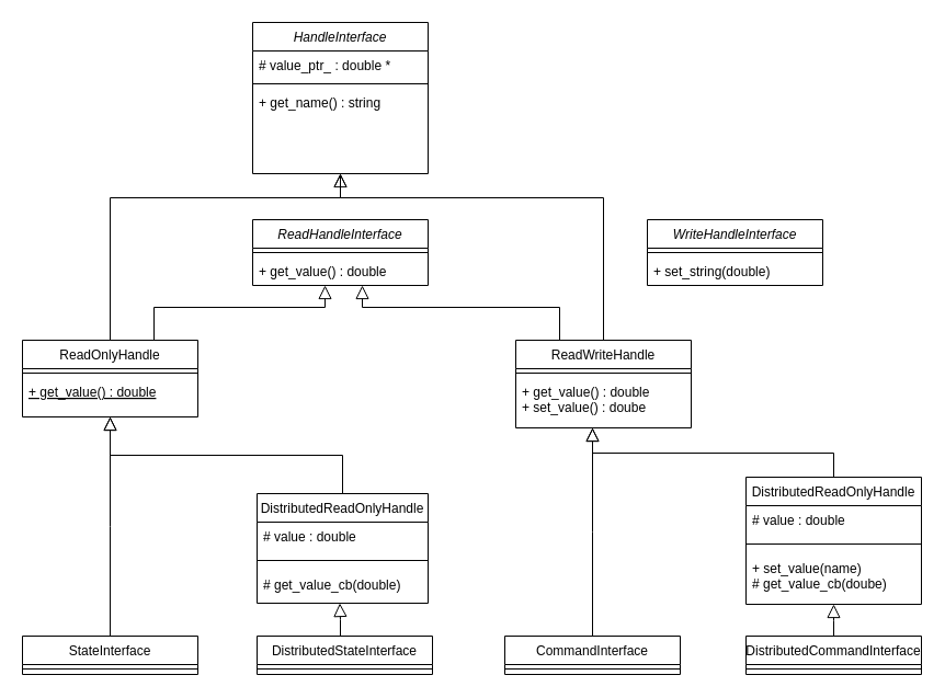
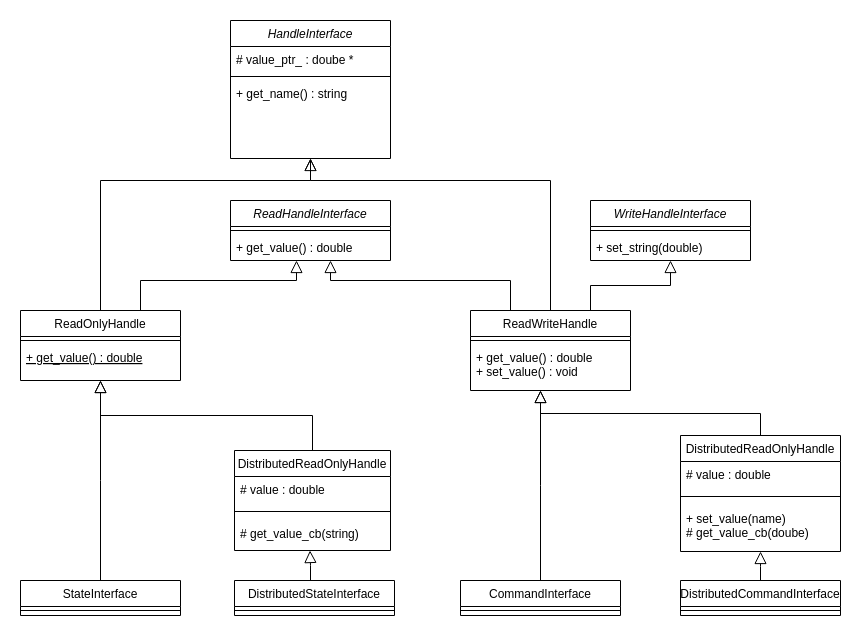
- <mxCell id="3" value="# value_ptr_ : double *" style="text;align=left;verticalAlign=top;spacingLeft=4;spacingRight=4;overflow=hidden;rotatable=0;points=[[0,0.5],[1,0.5]];portConstraint=eastwest;rounded=0;shadow=0;html=0;" parent="2" vertex="1"><mxGeometry y="26" width="160" height="26" as="geometry" /></mxCell>
+ <mxCell id="3" value="# value_ptr_ : doube *" style="text;align=left;verticalAlign=top;spacingLeft=4;spacingRight=4;overflow=hidden;rotatable=0;points=[[0,0.5],[1,0.5]];portConstraint=eastwest;rounded=0;shadow=0;html=0;" parent="2" vertex="1"><mxGeometry y="26" width="160" height="26" as="geometry" /></mxCell>
+ <mxCell id="26" value="" style="endArrow=block;endSize=10;endFill=0;shadow=0;strokeWidth=1;rounded=0;edgeStyle=elbowEdgeStyle;elbow=vertical;exitX=0.75;exitY=0;exitDx=0;exitDy=0;" parent="1" source="22" target="15" edge="1"><mxGeometry width="160" relative="1" as="geometry"><mxPoint x="120" y="330" as="sourcePoint" /><mxPoint x="330" y="228" as="targetPoint" /></mxGeometry></mxCell>
- <mxCell id="24" value="+ get_value() : double&#10;+ set_value() : doube&#10;" style="text;align=left;verticalAlign=top;spacingLeft=4;spacingRight=4;overflow=hidden;rotatable=0;points=[[0,0.5],[1,0.5]];portConstraint=eastwest;fontStyle=0" parent="22" vertex="1"><mxGeometry y="34" width="160" height="46" as="geometry" /></mxCell>
+ <mxCell id="24" value="+ get_value() : double&#10;+ set_value() : void&#10;" style="text;align=left;verticalAlign=top;spacingLeft=4;spacingRight=4;overflow=hidden;rotatable=0;points=[[0,0.5],[1,0.5]];portConstraint=eastwest;fontStyle=0" parent="22" vertex="1"><mxGeometry y="34" width="160" height="46" as="geometry" /></mxCell>
- <mxCell id="21" value="# get_value_cb(double) " style="text;align=left;verticalAlign=top;spacingLeft=4;spacingRight=4;overflow=hidden;rotatable=0;points=[[0,0.5],[1,0.5]];portConstraint=eastwest;fontStyle=0" parent="18" vertex="1"><mxGeometry y="70" width="156" height="26" as="geometry" /></mxCell>
+ <mxCell id="21" value="# get_value_cb(string) " style="text;align=left;verticalAlign=top;spacingLeft=4;spacingRight=4;overflow=hidden;rotatable=0;points=[[0,0.5],[1,0.5]];portConstraint=eastwest;fontStyle=0" parent="18" vertex="1"><mxGeometry y="70" width="156" height="26" as="geometry" /></mxCell>
